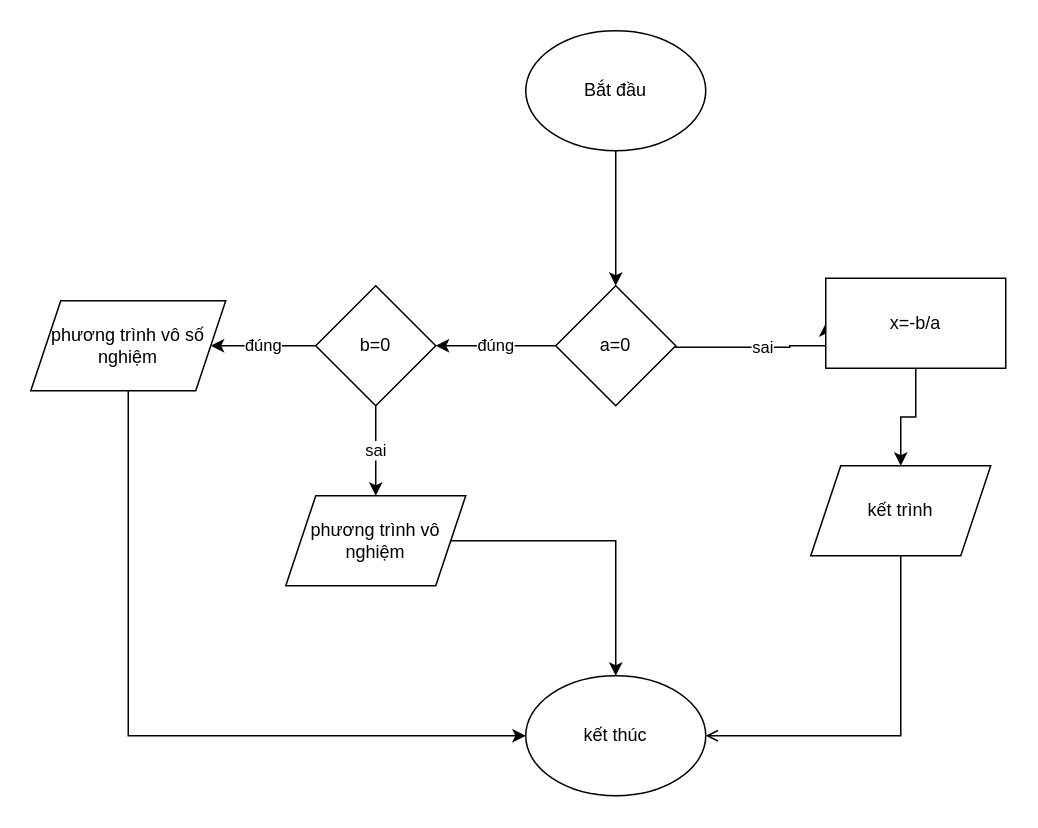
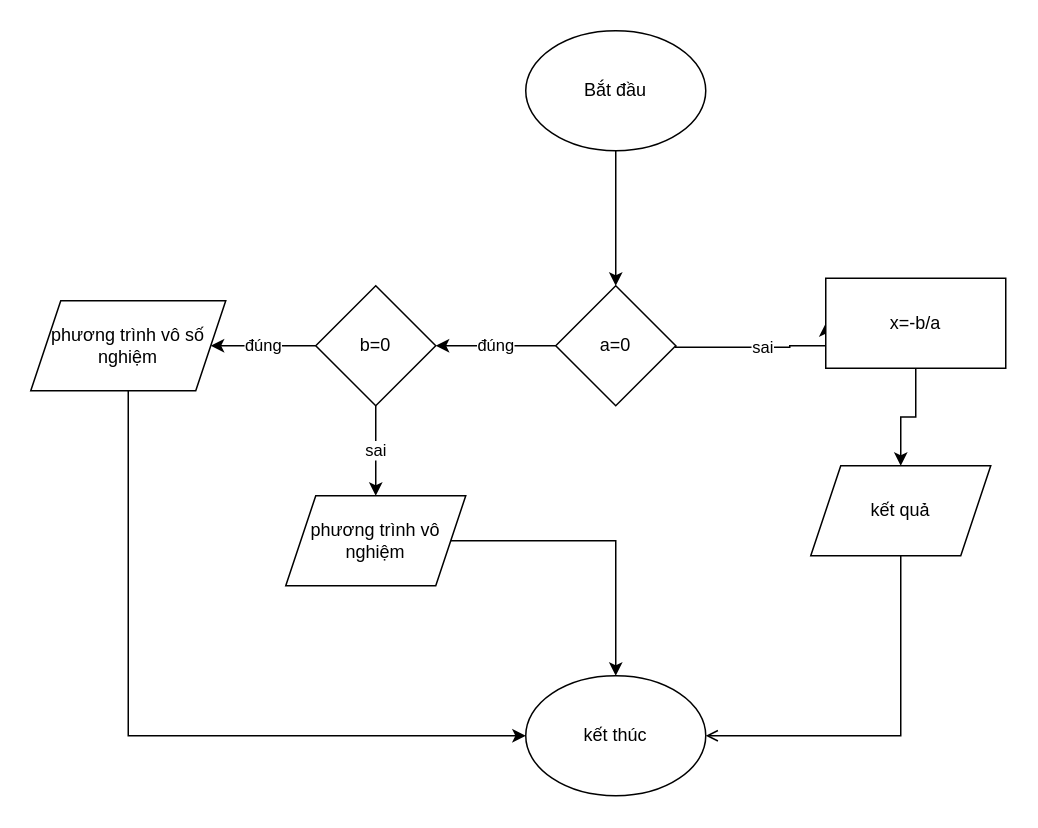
- <mxCell id="18" value="kết trình" style="shape=parallelogram;perimeter=parallelogramPerimeter;whiteSpace=wrap;html=1;fixedSize=1;" vertex="1" parent="1"><mxGeometry x="540" y="310" width="120" height="60" as="geometry" /></mxCell>
+ <mxCell id="18" value="kết quả" style="shape=parallelogram;perimeter=parallelogramPerimeter;whiteSpace=wrap;html=1;fixedSize=1;" vertex="1" parent="1"><mxGeometry x="540" y="310" width="120" height="60" as="geometry" /></mxCell>
